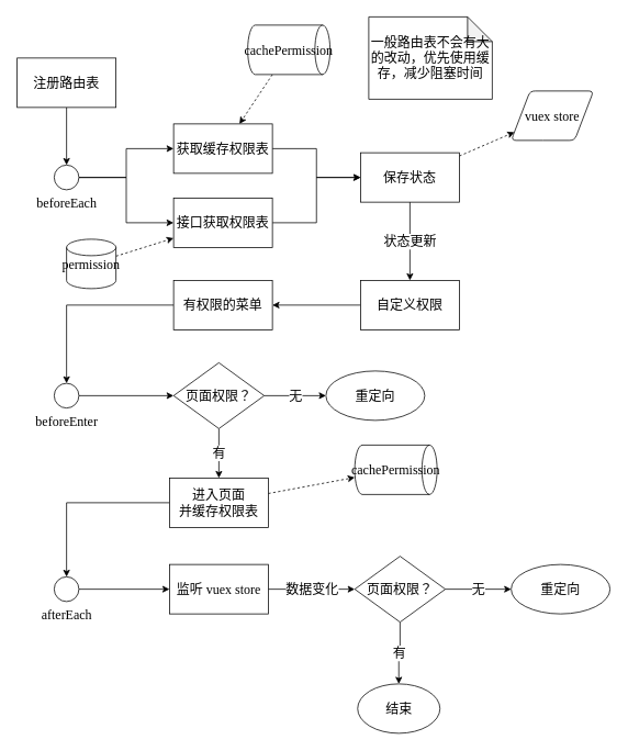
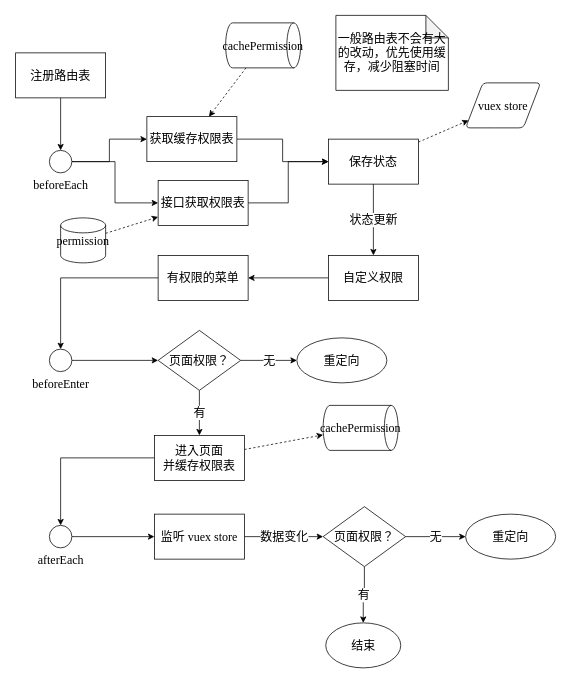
- <mxCell id="27" value="获取缓存权限表" style="whiteSpace=wrap;html=1;verticalAlign=middle;labelBackgroundColor=none;strokeWidth=1;fontSize=16;fontFamily=微软雅黑;" vertex="1" parent="1"><mxGeometry x="210" y="150" width="120" height="60" as="geometry" /></mxCell>
+ <mxCell id="27" value="获取缓存权限表" style="whiteSpace=wrap;html=1;verticalAlign=middle;labelBackgroundColor=none;strokeWidth=1;fontSize=16;fontFamily=微软雅黑;" vertex="1" parent="1"><mxGeometry x="195" y="155" width="120" height="60" as="geometry" /></mxCell>
